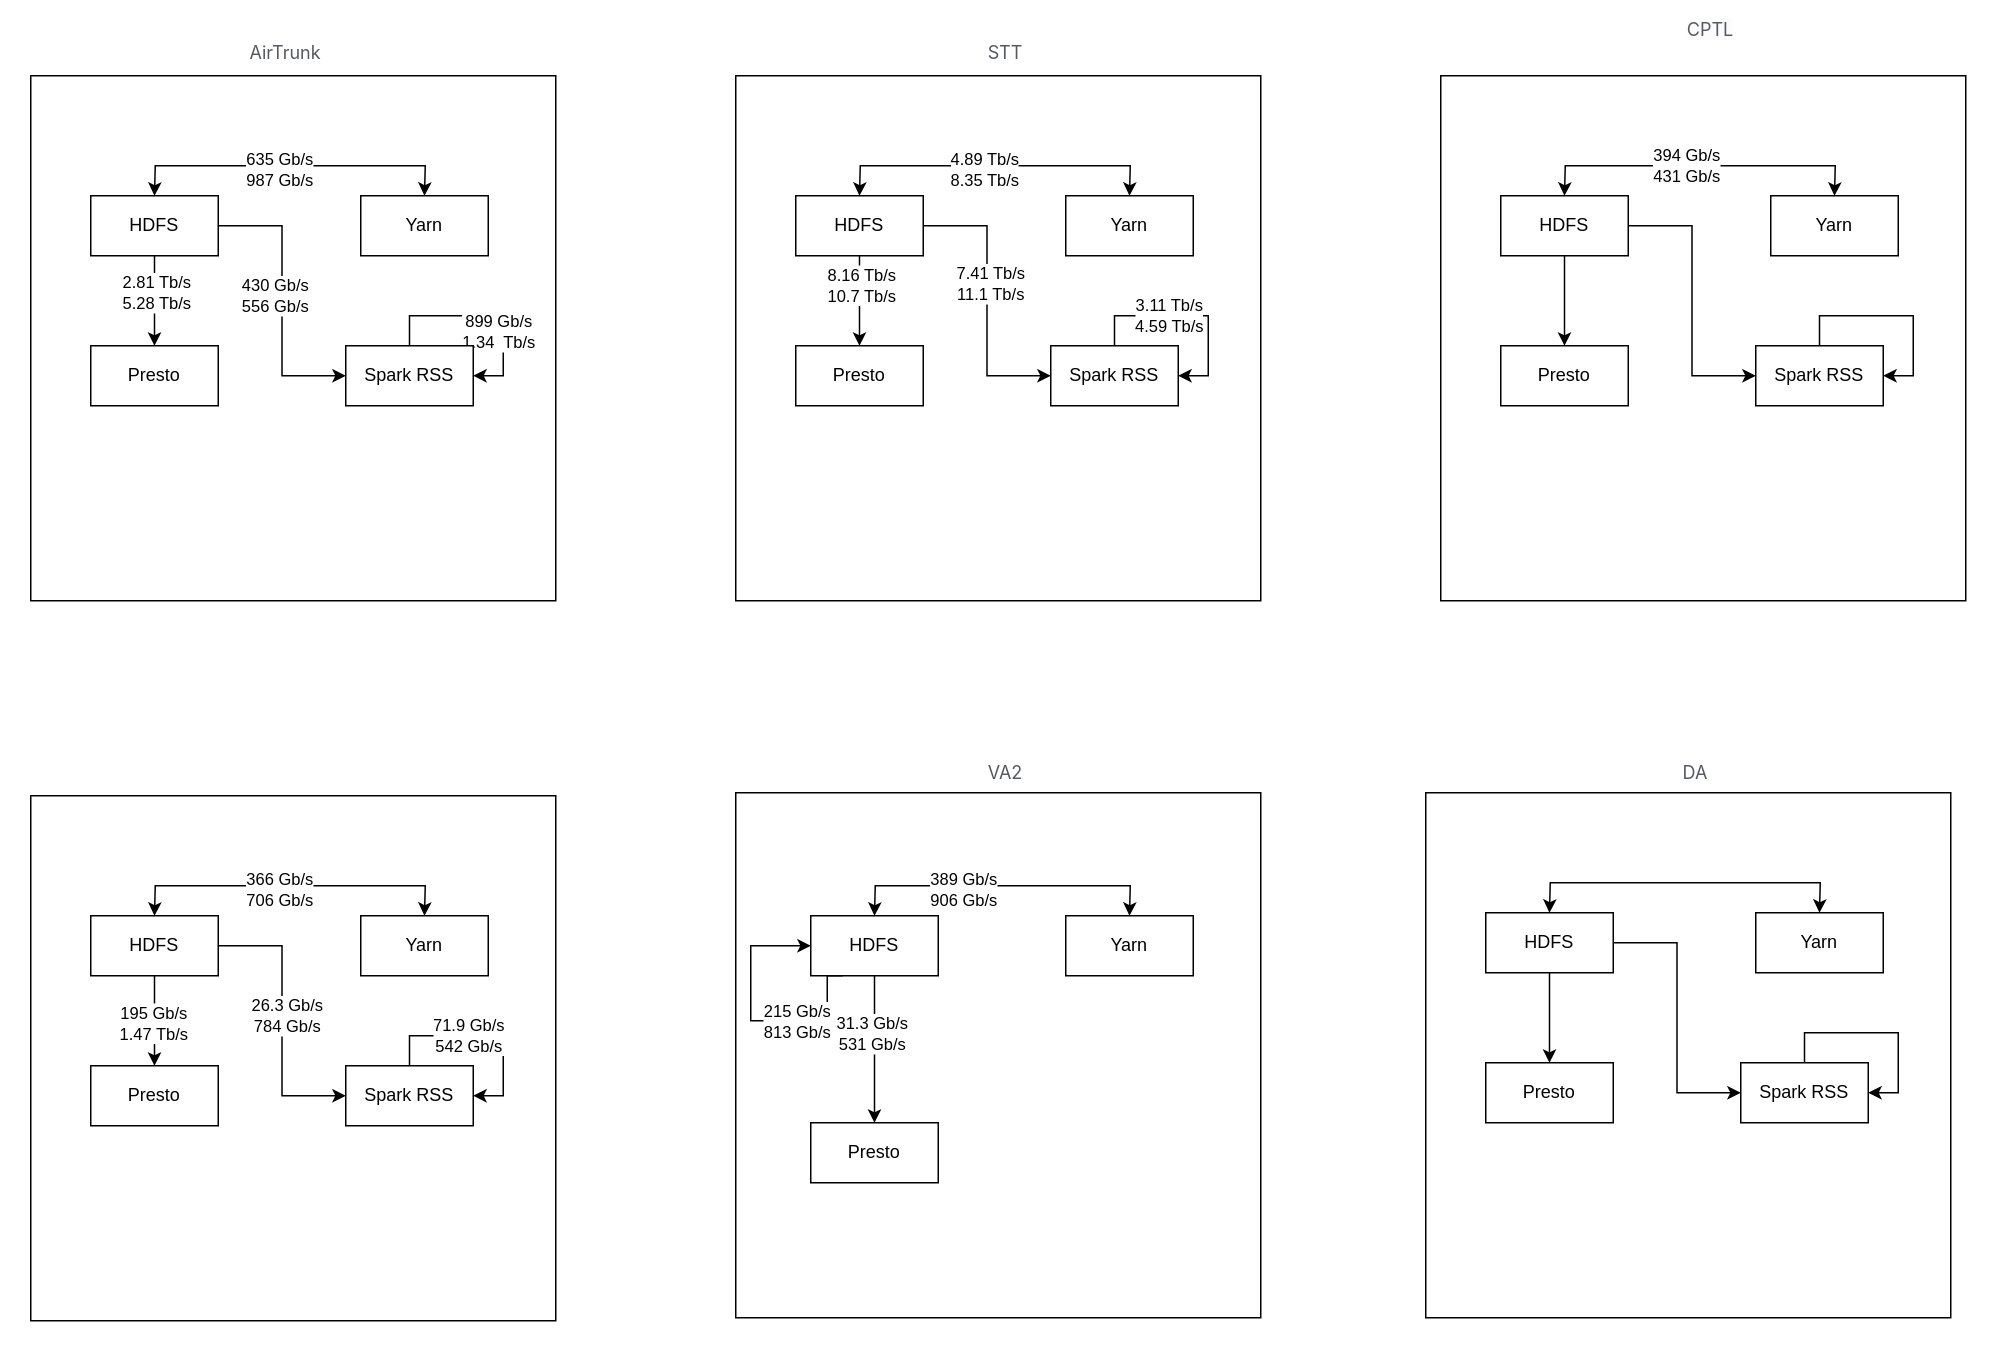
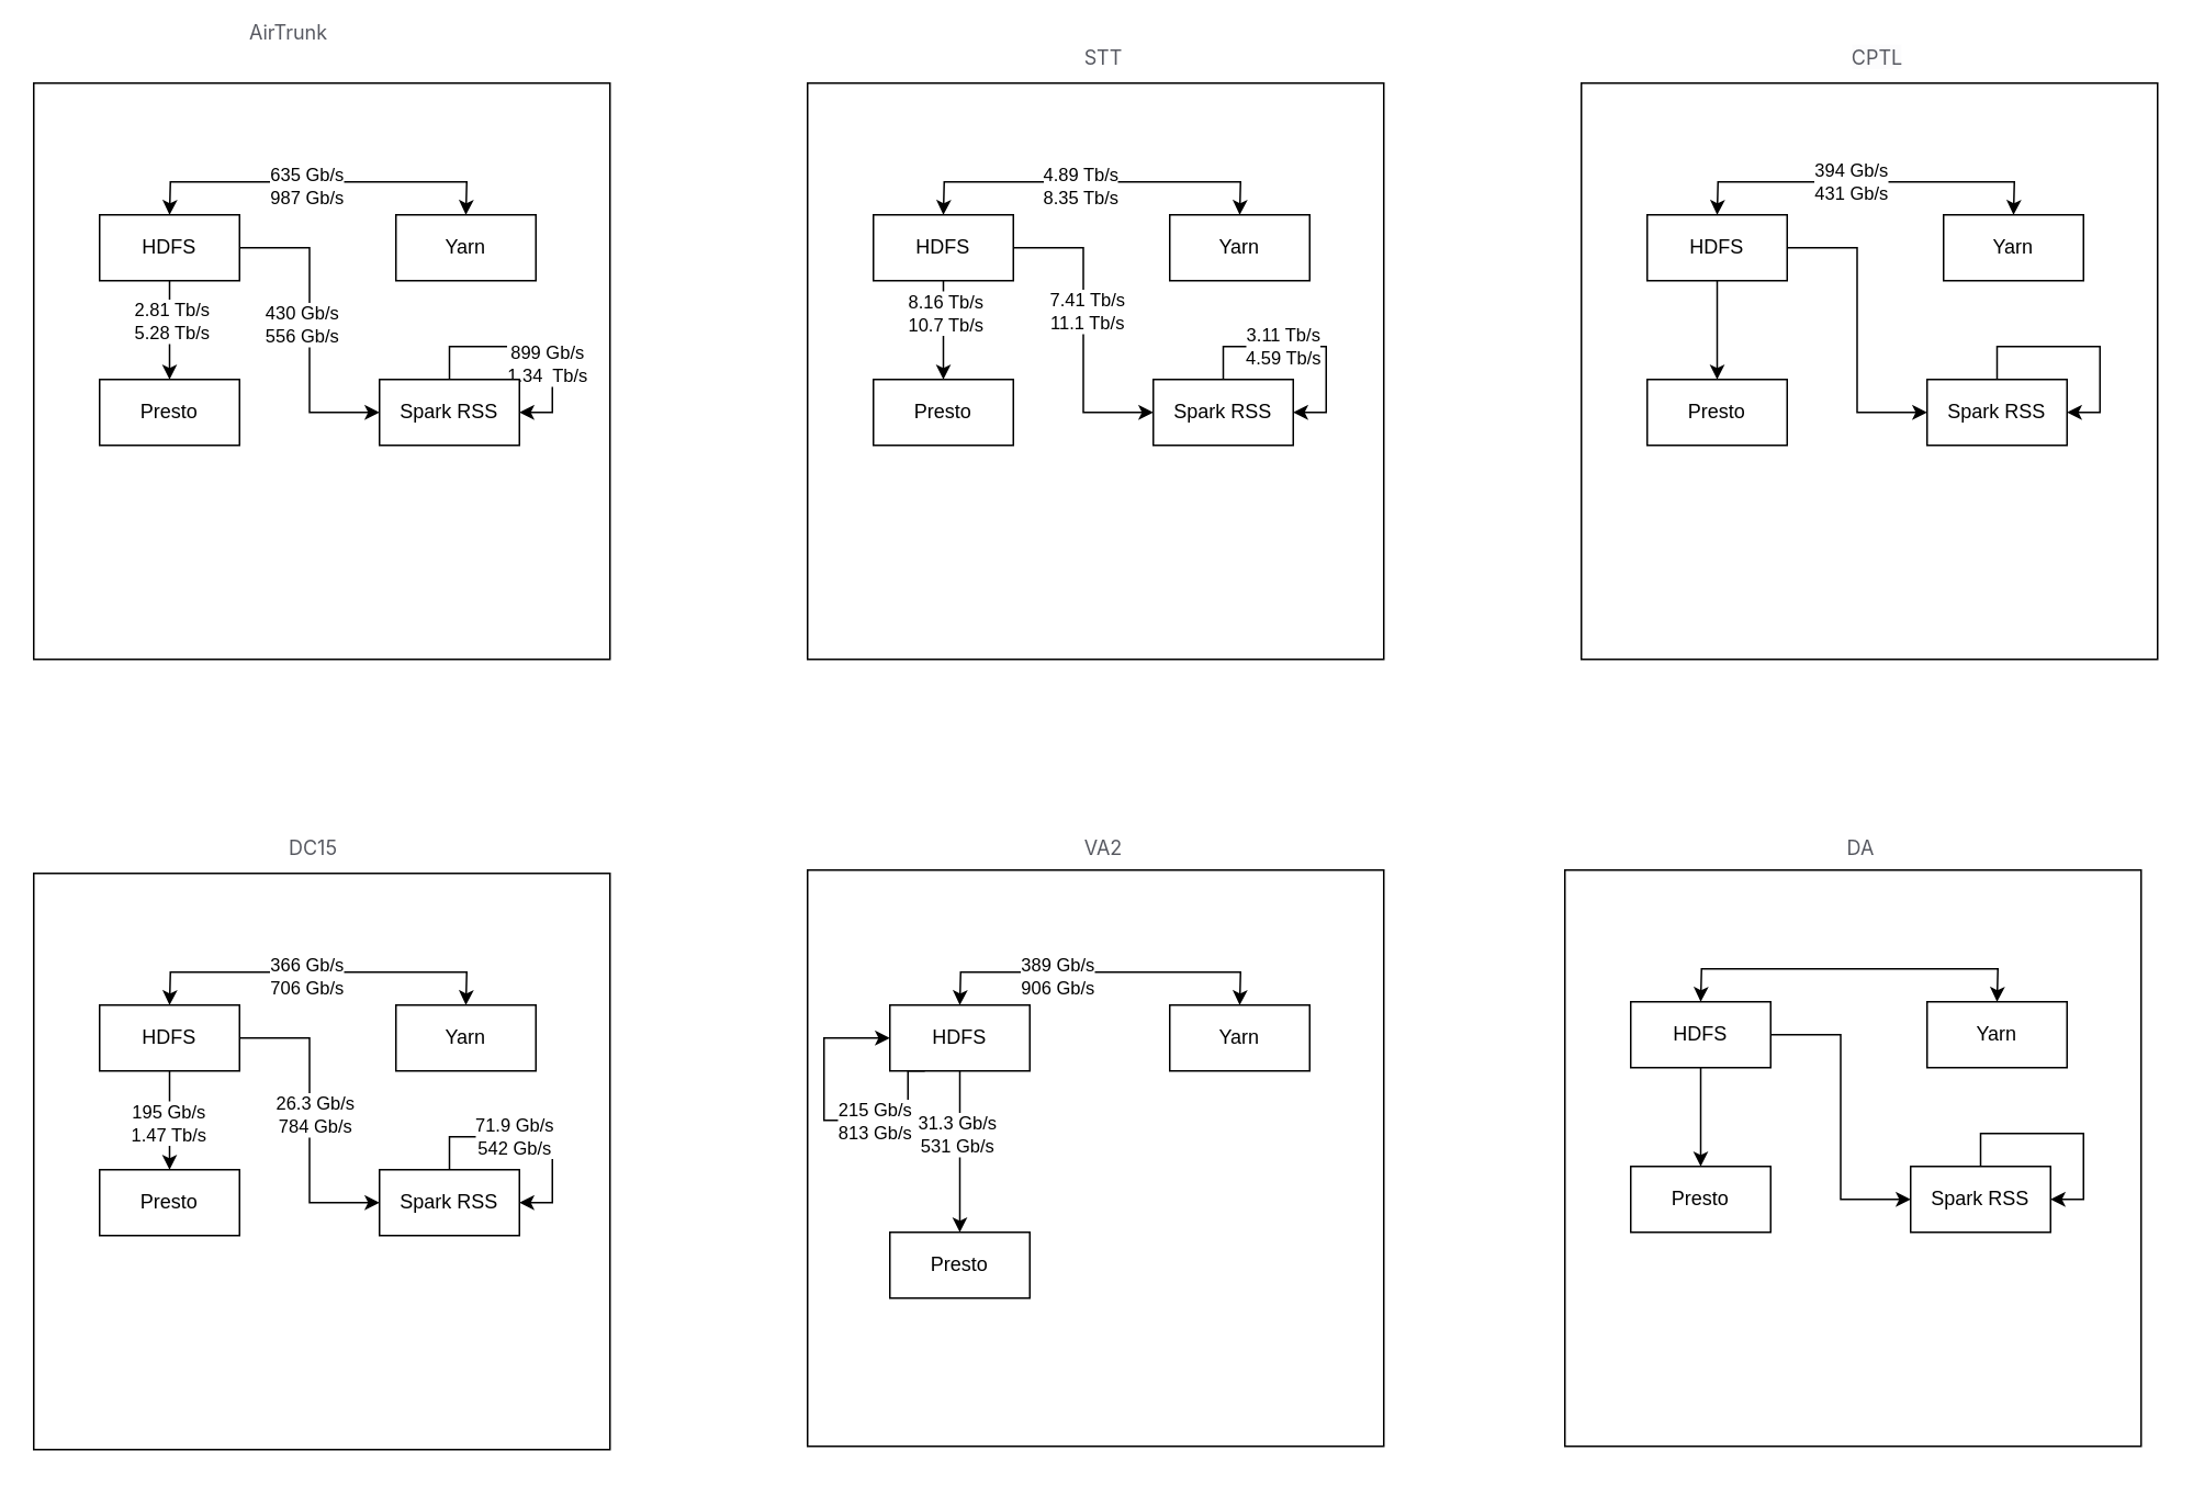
- <mxCell id="63" value="&lt;div style=&quot;text-align: left;&quot;&gt;&lt;font face=&quot;-apple-system, system-ui, PingFang SC, Microsoft YaHei, Helvetica Neue, Arial&quot; color=&quot;#575961&quot;&gt;&lt;span style=&quot;background-color: rgba(240, 241, 245, 0.24);&quot;&gt;CPTL&lt;/span&gt;&lt;/font&gt;&lt;/div&gt;" style="text;strokeColor=none;align=center;fillColor=none;html=1;verticalAlign=middle;whiteSpace=wrap;rounded=0;" vertex="1" parent="1"><mxGeometry x="1110" y="5" width="60" height="30" as="geometry" /></mxCell>
+ <mxCell id="63" value="&lt;div style=&quot;text-align: left;&quot;&gt;&lt;font face=&quot;-apple-system, system-ui, PingFang SC, Microsoft YaHei, Helvetica Neue, Arial&quot; color=&quot;#575961&quot;&gt;&lt;span style=&quot;background-color: rgba(240, 241, 245, 0.24);&quot;&gt;CPTL&lt;/span&gt;&lt;/font&gt;&lt;/div&gt;" style="text;strokeColor=none;align=center;fillColor=none;html=1;verticalAlign=middle;whiteSpace=wrap;rounded=0;" vertex="1" parent="1"><mxGeometry x="1110" y="20" width="60" height="30" as="geometry" /></mxCell>
- <mxCell id="3" value="&lt;span style=&quot;color: rgb(87, 89, 97); font-family: -apple-system, &amp;quot;system-ui&amp;quot;, &amp;quot;PingFang SC&amp;quot;, &amp;quot;Microsoft YaHei&amp;quot;, &amp;quot;Helvetica Neue&amp;quot;, Arial; text-align: left; background-color: rgb(255, 255, 255);&quot;&gt;AirTrunk&lt;/span&gt;" style="text;strokeColor=none;align=center;fillColor=none;html=1;verticalAlign=middle;whiteSpace=wrap;rounded=0;" vertex="1" parent="1"><mxGeometry x="160" y="20" width="60" height="30" as="geometry" /></mxCell>
+ <mxCell id="3" value="&lt;span style=&quot;color: rgb(87, 89, 97); font-family: -apple-system, &amp;quot;system-ui&amp;quot;, &amp;quot;PingFang SC&amp;quot;, &amp;quot;Microsoft YaHei&amp;quot;, &amp;quot;Helvetica Neue&amp;quot;, Arial; text-align: left; background-color: rgb(255, 255, 255);&quot;&gt;AirTrunk&lt;/span&gt;" style="text;strokeColor=none;align=center;fillColor=none;html=1;verticalAlign=middle;whiteSpace=wrap;rounded=0;" vertex="1" parent="1"><mxGeometry x="145" y="5" width="60" height="30" as="geometry" /></mxCell>
+ <mxCell id="31" value="&lt;div style=&quot;text-align: left;&quot;&gt;&lt;font face=&quot;-apple-system, system-ui, PingFang SC, Microsoft YaHei, Helvetica Neue, Arial&quot; color=&quot;#575961&quot;&gt;&lt;span style=&quot;background-color: rgb(255, 255, 255);&quot;&gt;DC15&lt;/span&gt;&lt;/font&gt;&lt;/div&gt;" style="text;strokeColor=none;align=center;fillColor=none;html=1;verticalAlign=middle;whiteSpace=wrap;rounded=0;" vertex="1" parent="1"><mxGeometry x="160" y="500" width="60" height="30" as="geometry" /></mxCell>
